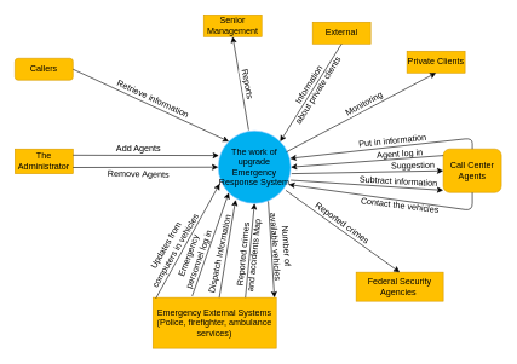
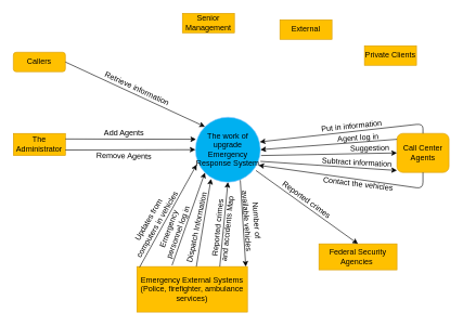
- <mxCell id="29" value="" style="endArrow=classic;html=1;exitX=0.42;exitY=-0.01;exitDx=0;exitDy=0;exitPerimeter=0;entryX=0.5;entryY=1;entryDx=0;entryDy=0;startSize=6;jumpSize=6;fontSize=11;" edge="1" parent="1" source="2" target="16"><mxGeometry width="50" height="50" relative="1" as="geometry"><mxPoint x="330" y="160" as="sourcePoint" /><mxPoint x="380" y="110" as="targetPoint" /></mxGeometry></mxCell>
- <mxCell id="30" value="Reports" style="text;html=1;resizable=0;points=[];align=center;verticalAlign=middle;labelBackgroundColor=#ffffff;fontSize=12;rotation=79;" vertex="1" connectable="0" parent="29"><mxGeometry x="0.402" y="-3" relative="1" as="geometry"><mxPoint x="11" y="27" as="offset" /></mxGeometry></mxCell>
- <mxCell id="31" value="" style="endArrow=classic;html=1;exitX=0.5;exitY=1;exitDx=0;exitDy=0;entryX=1;entryY=0;entryDx=0;entryDy=0;" edge="1" parent="1" source="15" target="2"><mxGeometry width="50" height="50" relative="1" as="geometry"><mxPoint x="430" y="120" as="sourcePoint" /><mxPoint x="380" y="170" as="targetPoint" /></mxGeometry></mxCell>
- <mxCell id="32" value="Information &lt;br&gt;about private clients" style="text;html=1;resizable=0;points=[];align=center;verticalAlign=middle;labelBackgroundColor=none;fontSize=12;rotation=302;" vertex="1" connectable="0" parent="31"><mxGeometry x="-0.212" y="-2" relative="1" as="geometry"><mxPoint x="-4" y="8" as="offset" /></mxGeometry></mxCell>
- <mxCell id="33" value="" style="endArrow=classic;html=1;exitX=0.94;exitY=0.29;exitDx=0;exitDy=0;exitPerimeter=0;entryX=0.5;entryY=1;entryDx=0;entryDy=0;" edge="1" parent="1" source="2" target="14"><mxGeometry width="50" height="50" relative="1" as="geometry"><mxPoint x="530" y="200" as="sourcePoint" /><mxPoint x="580" y="150" as="targetPoint" /></mxGeometry></mxCell>
- <mxCell id="34" value="Monitoring" style="text;html=1;resizable=0;points=[];align=center;verticalAlign=middle;labelBackgroundColor=#ffffff;fontSize=12;rotation=331;" vertex="1" connectable="0" parent="33"><mxGeometry x="0.239" y="-3" relative="1" as="geometry"><mxPoint x="-22.5" y="-1" as="offset" /></mxGeometry></mxCell>
